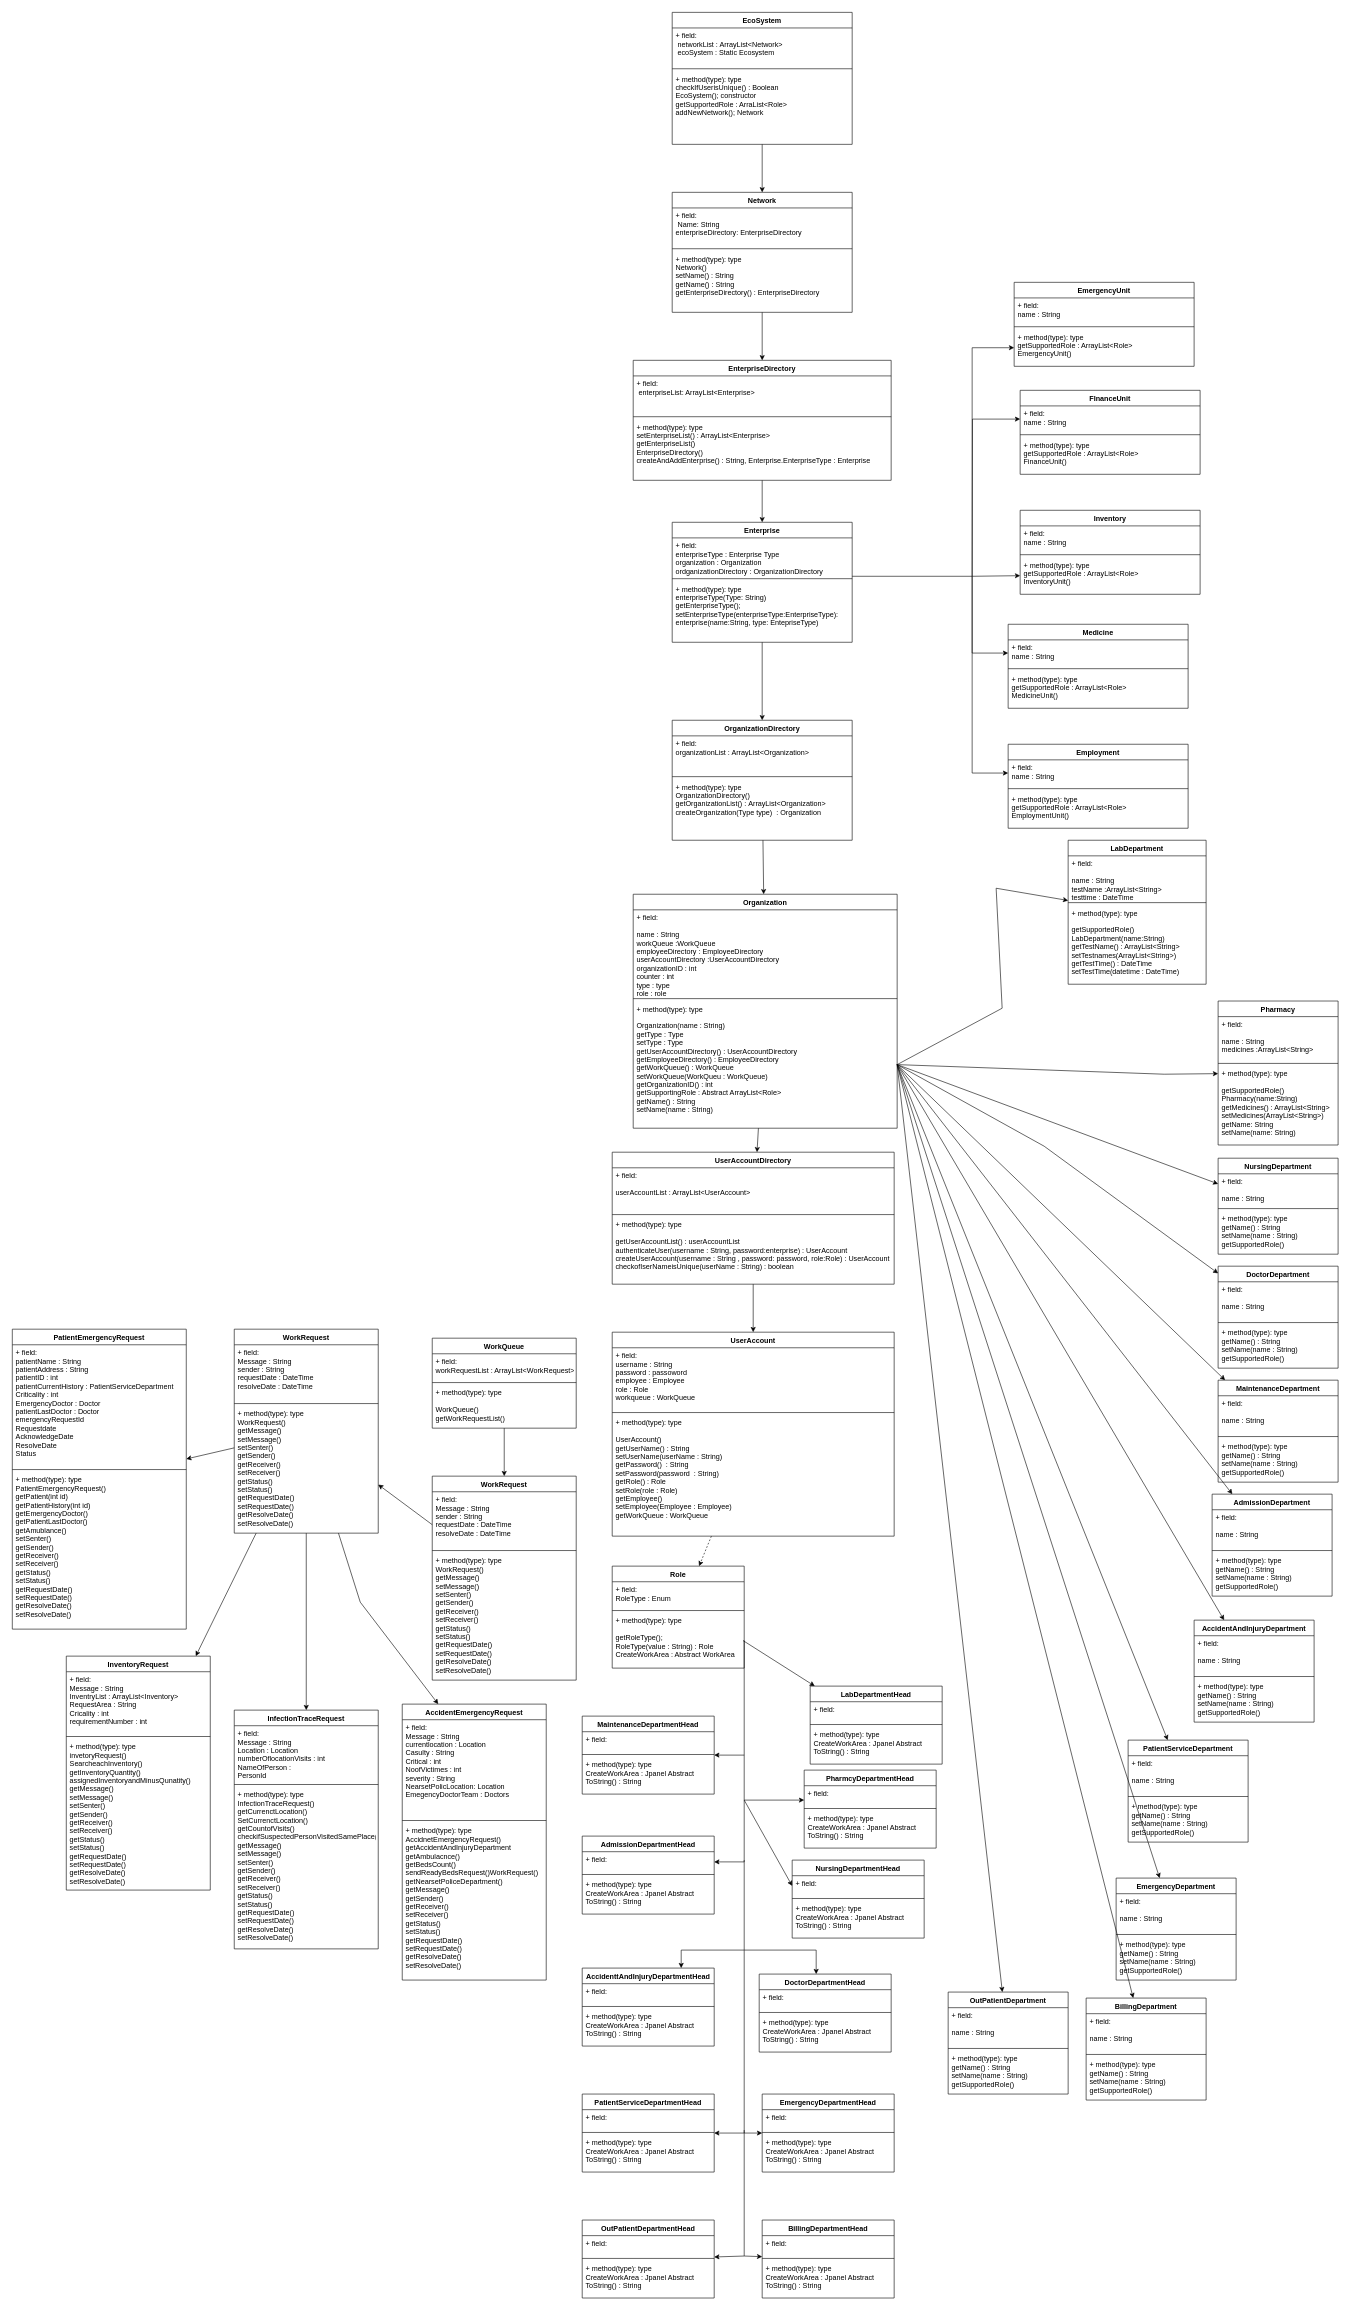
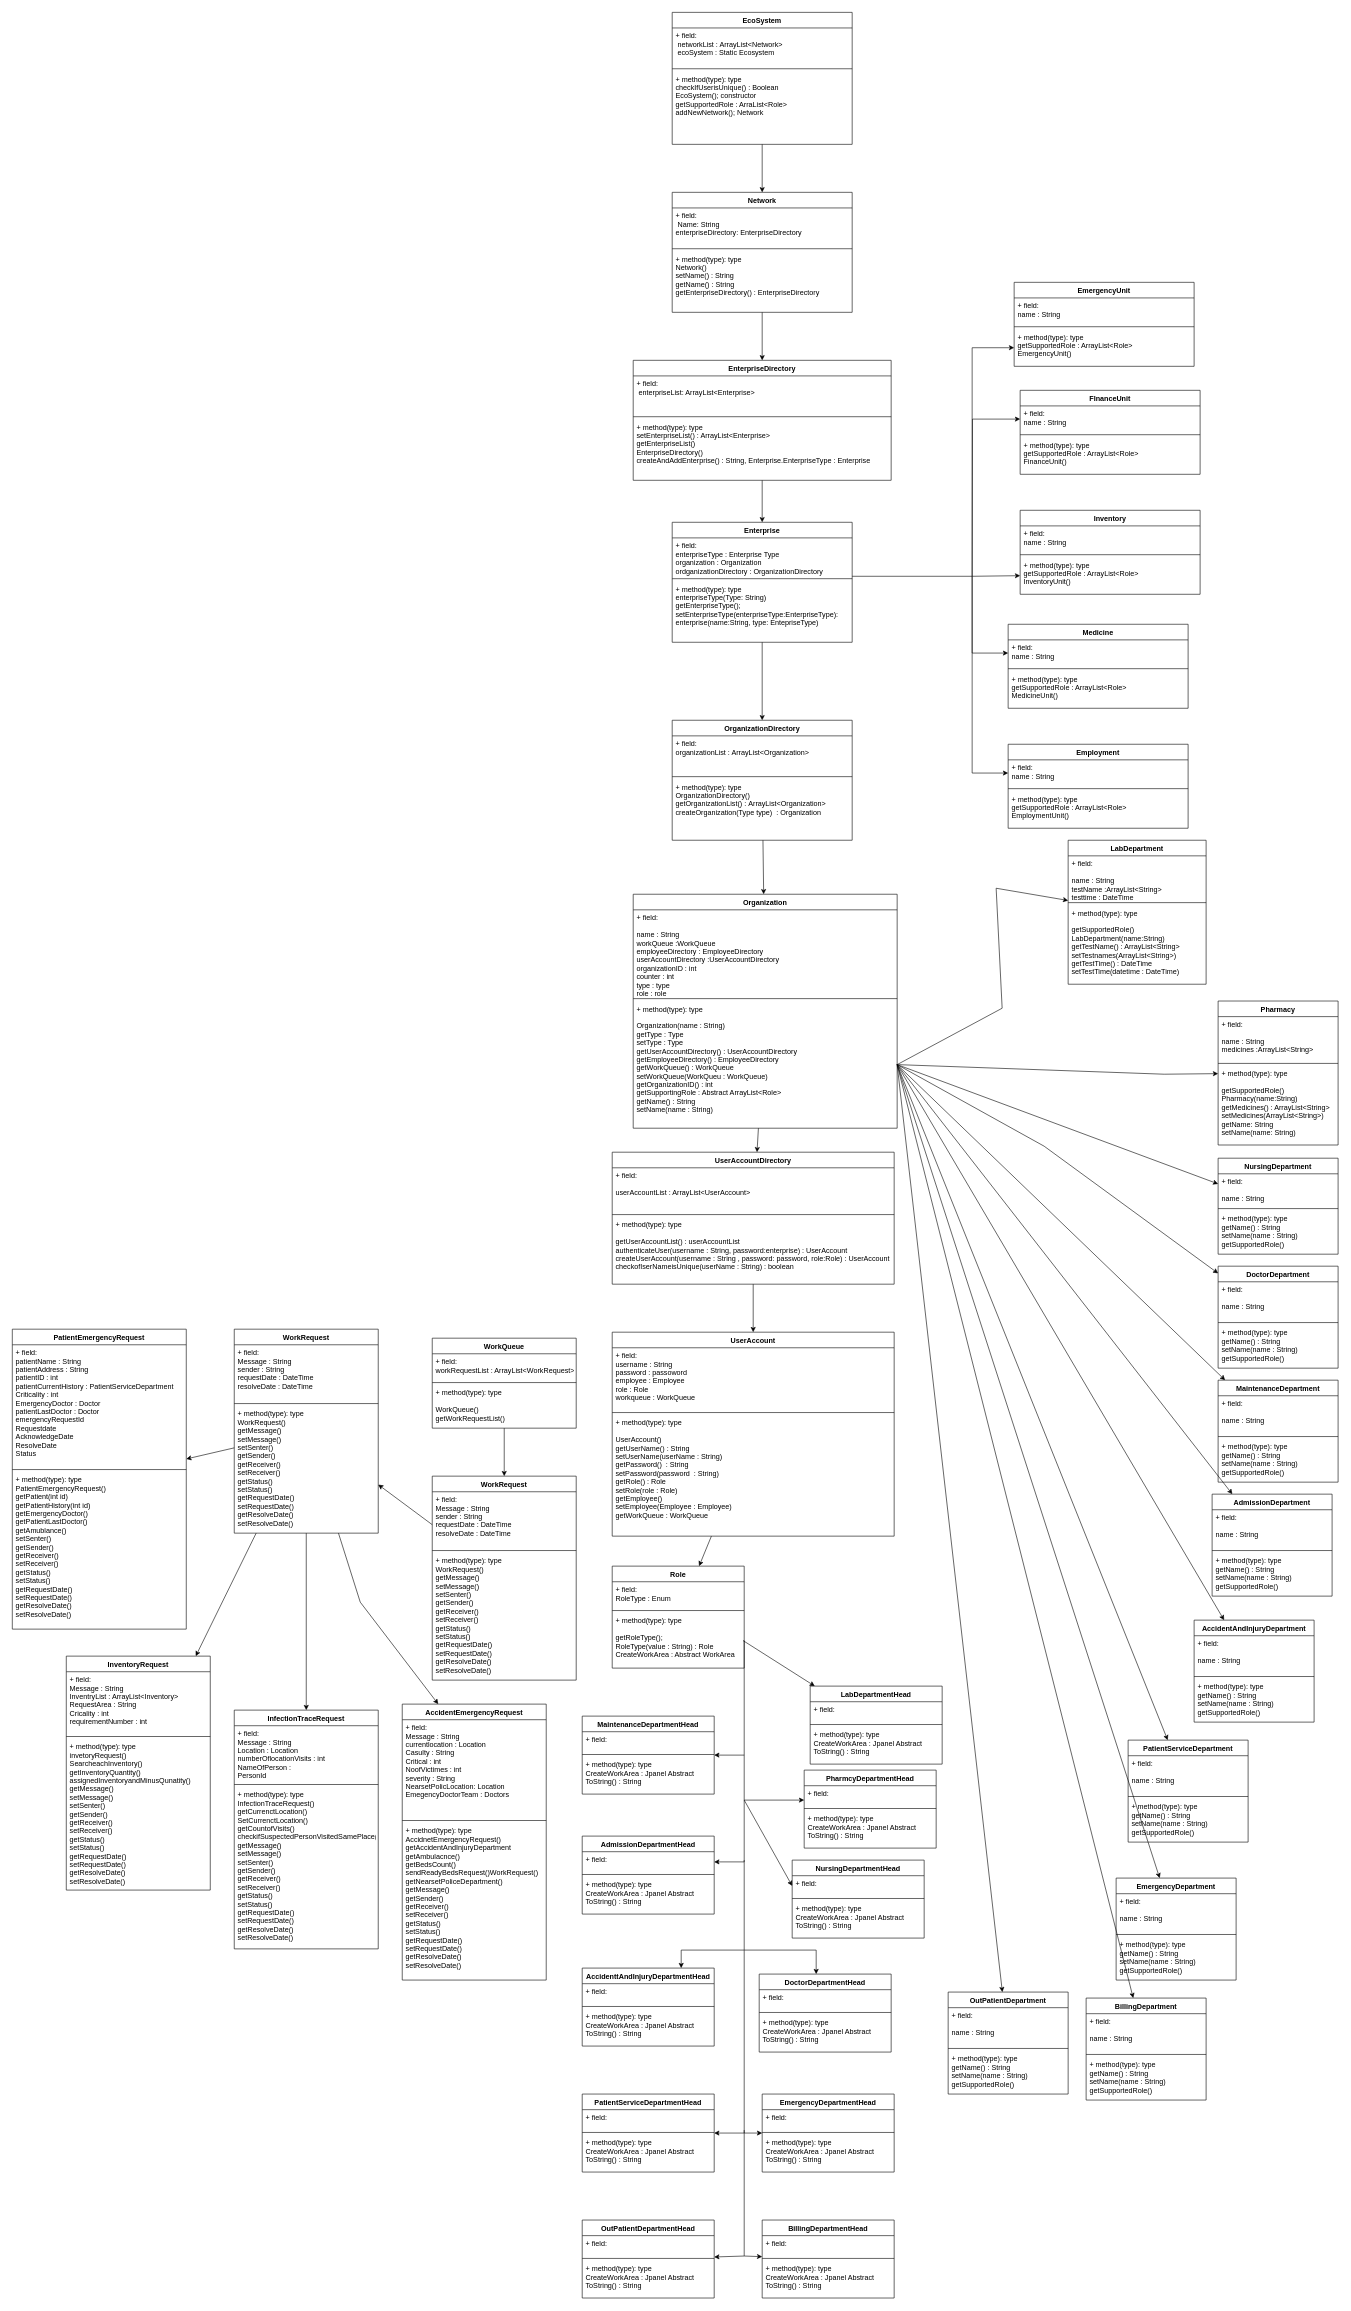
- <mxCell id="117" value="" style="edgeStyle=none;rounded=0;orthogonalLoop=1;jettySize=auto;html=1;dashed=1;" edge="1" parent="1" source="118" target="123"><mxGeometry relative="1" as="geometry" /></mxCell>
+ <mxCell id="117" value="" style="edgeStyle=none;rounded=0;orthogonalLoop=1;jettySize=auto;html=1;" edge="1" parent="1" source="118" target="123"><mxGeometry relative="1" as="geometry" /></mxCell>
